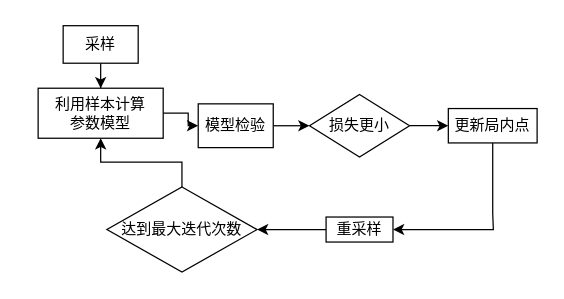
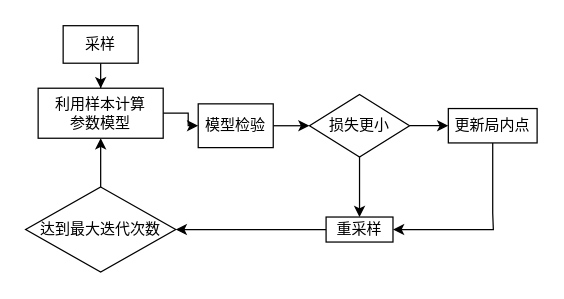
+ <mxCell id="9" style="edgeStyle=orthogonalEdgeStyle;rounded=0;orthogonalLoop=1;jettySize=auto;html=1;exitX=0.5;exitY=1;exitDx=0;exitDy=0;entryX=0.5;entryY=0;entryDx=0;entryDy=0;" edge="1" parent="1" source="10" target="14"><mxGeometry relative="1" as="geometry" /></mxCell>
- <mxCell id="16" value="达到最大迭代次数" style="rhombus;whiteSpace=wrap;html=1;" vertex="1" parent="1"><mxGeometry x="85" y="149" width="120" height="68" as="geometry" /></mxCell>
+ <mxCell id="16" value="达到最大迭代次数" style="rhombus;whiteSpace=wrap;html=1;" vertex="1" parent="1"><mxGeometry x="20" y="149" width="120" height="68" as="geometry" /></mxCell>
